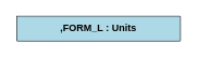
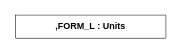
- <mxCell id="4" value="&lt;b&gt;,FORM_L : Units&lt;/b&gt;" style="html=1;verticalAlign=middle;whiteSpace=wrap;overflow=visible;align=center;fillColor=#ADD8E6;strokeColor=none" vertex="1" parent="3"><mxGeometry width="200" height="30" as="geometry" /></mxCell>
+ <mxCell id="4" value="&lt;b&gt;,FORM_L : Units&lt;/b&gt;" style="html=1;verticalAlign=middle;whiteSpace=wrap;overflow=visible;align=center;fillColor=#ffffff;strokeColor=none;" vertex="1" parent="3"><mxGeometry width="200" height="30" as="geometry" /></mxCell>
